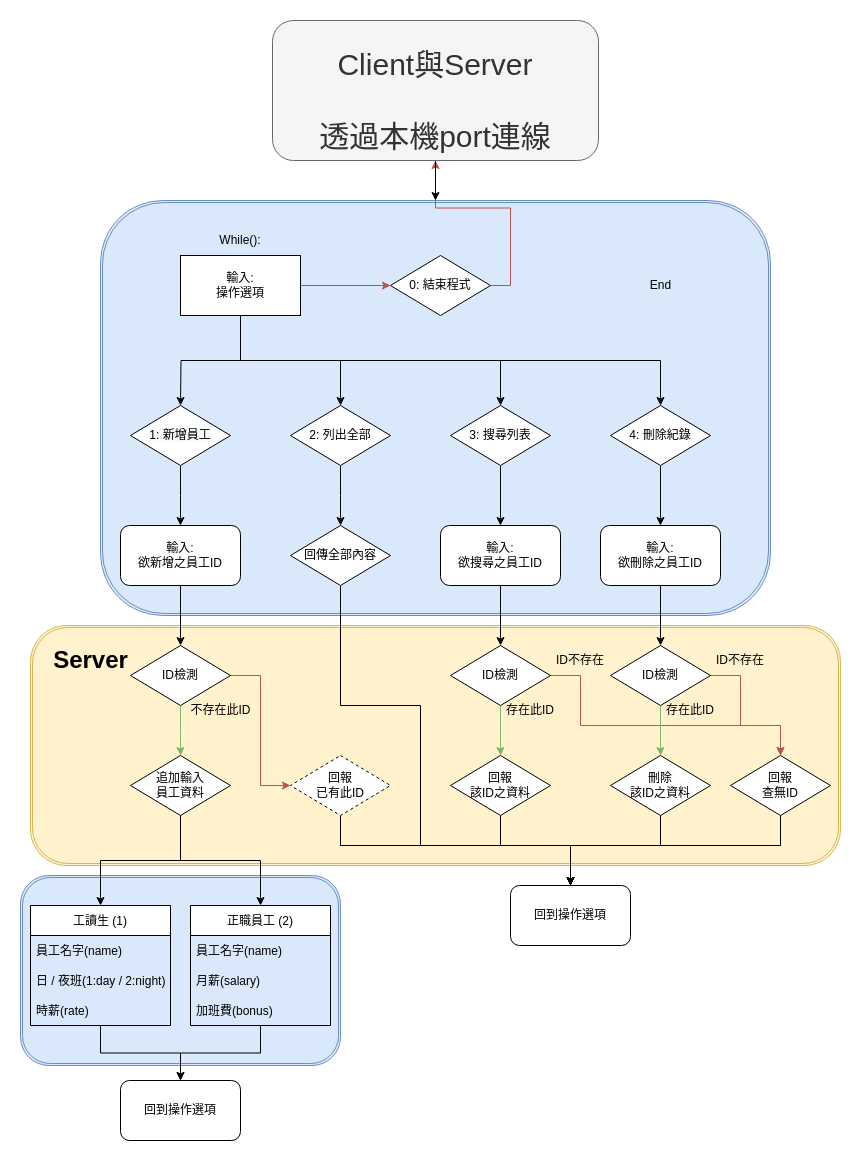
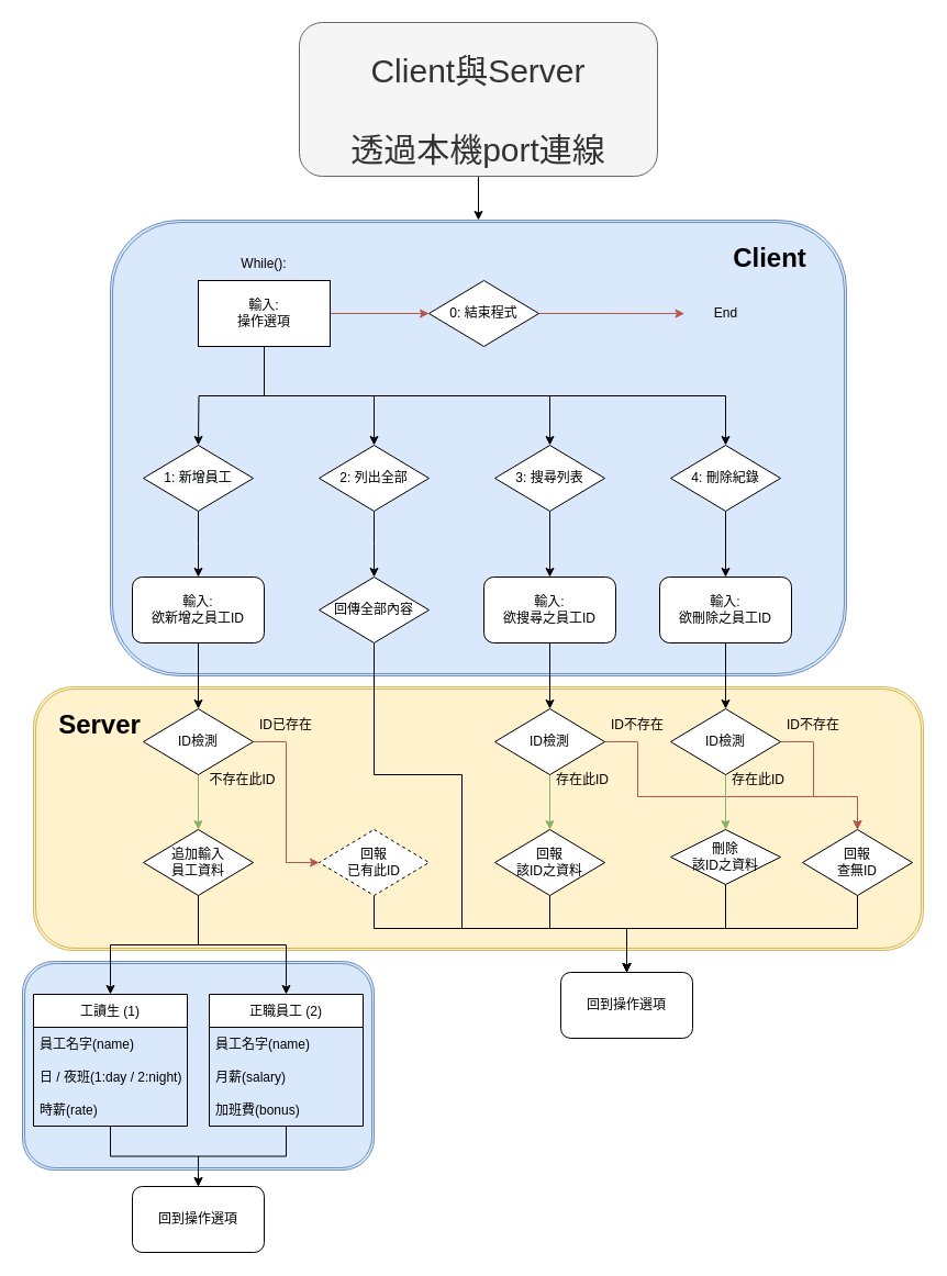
- <mxCell id="20" style="edgeStyle=orthogonalEdgeStyle;rounded=0;orthogonalLoop=1;jettySize=auto;html=1;exitX=1;exitY=0.5;exitDx=0;exitDy=0;fillColor=#f8cecc;strokeColor=#b85450;" edge="1" parent="1" source="21" target="72"><mxGeometry relative="1" as="geometry" /></mxCell>
+ <mxCell id="20" style="edgeStyle=orthogonalEdgeStyle;rounded=0;orthogonalLoop=1;jettySize=auto;html=1;exitX=1;exitY=0.5;exitDx=0;exitDy=0;fillColor=#f8cecc;strokeColor=#b85450;" edge="1" parent="1" source="21" target="22"><mxGeometry relative="1" as="geometry" /></mxCell>
+ <mxCell id="68" value="Client" style="text;strokeColor=none;fillColor=none;html=1;fontSize=24;fontStyle=1;verticalAlign=middle;align=center;fontColor=#000000;" vertex="1" parent="1"><mxGeometry x="650" y="215" width="100" height="40" as="geometry" /></mxCell>
+ <mxCell id="53" value="ID已存在" style="text;html=1;strokeColor=none;fillColor=none;align=center;verticalAlign=middle;whiteSpace=wrap;rounded=0;fontColor=#000000;" vertex="1" parent="1"><mxGeometry x="230" y="645" width="60" height="30" as="geometry" /></mxCell>
- <mxCell id="58" value="&lt;span&gt;刪除&lt;br&gt;該ID之資料&lt;/span&gt;" style="rhombus;whiteSpace=wrap;html=1;fontColor=#000000;" vertex="1" parent="1"><mxGeometry x="610" y="755" width="100" height="60" as="geometry" /></mxCell>
+ <mxCell id="58" value="&lt;span&gt;刪除&lt;br&gt;該ID之資料&lt;/span&gt;" style="rhombus;whiteSpace=wrap;html=1;fontColor=#000000;" vertex="1" parent="1"><mxGeometry x="610" y="755" width="100" height="50" as="geometry" /></mxCell>
